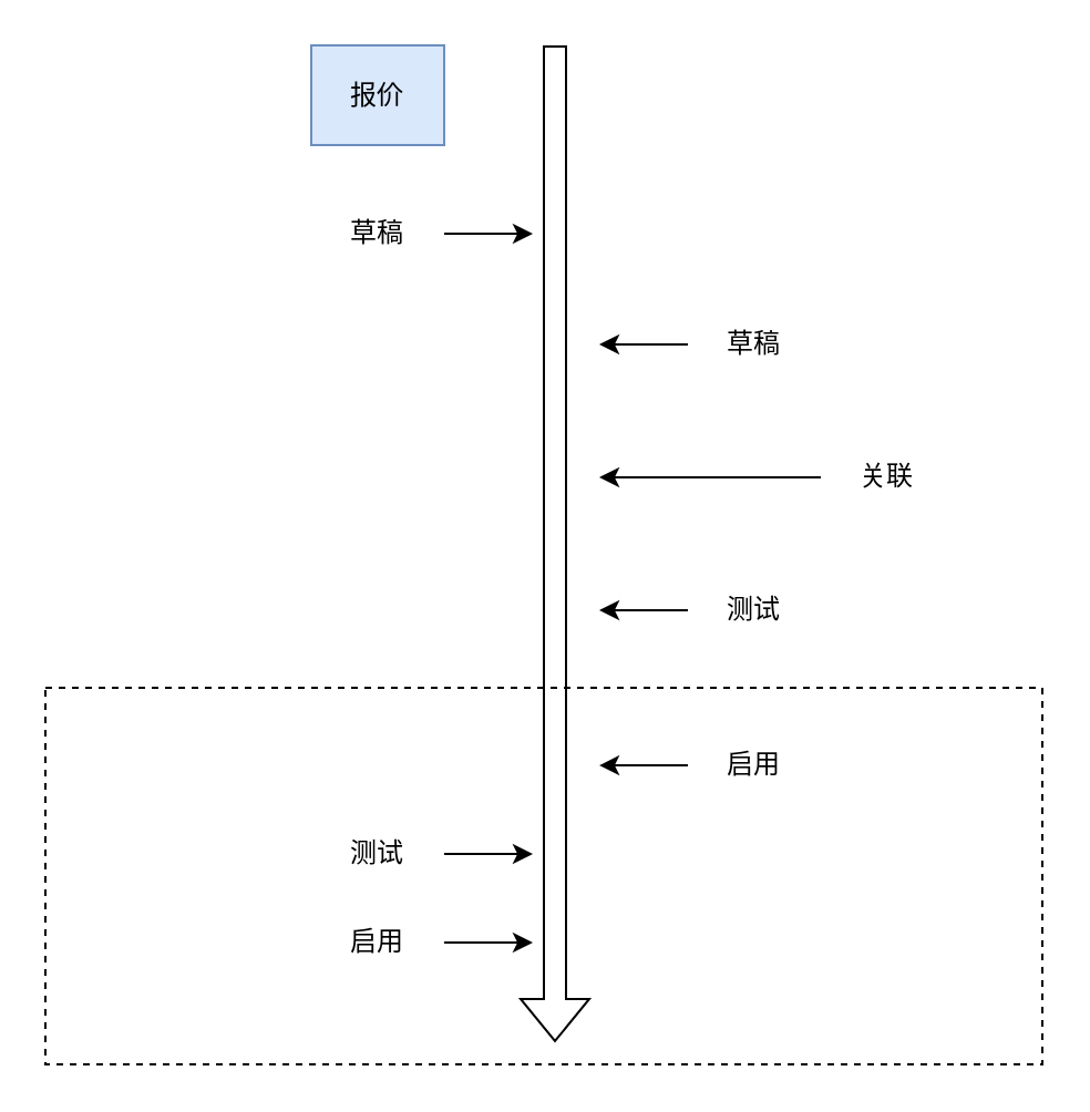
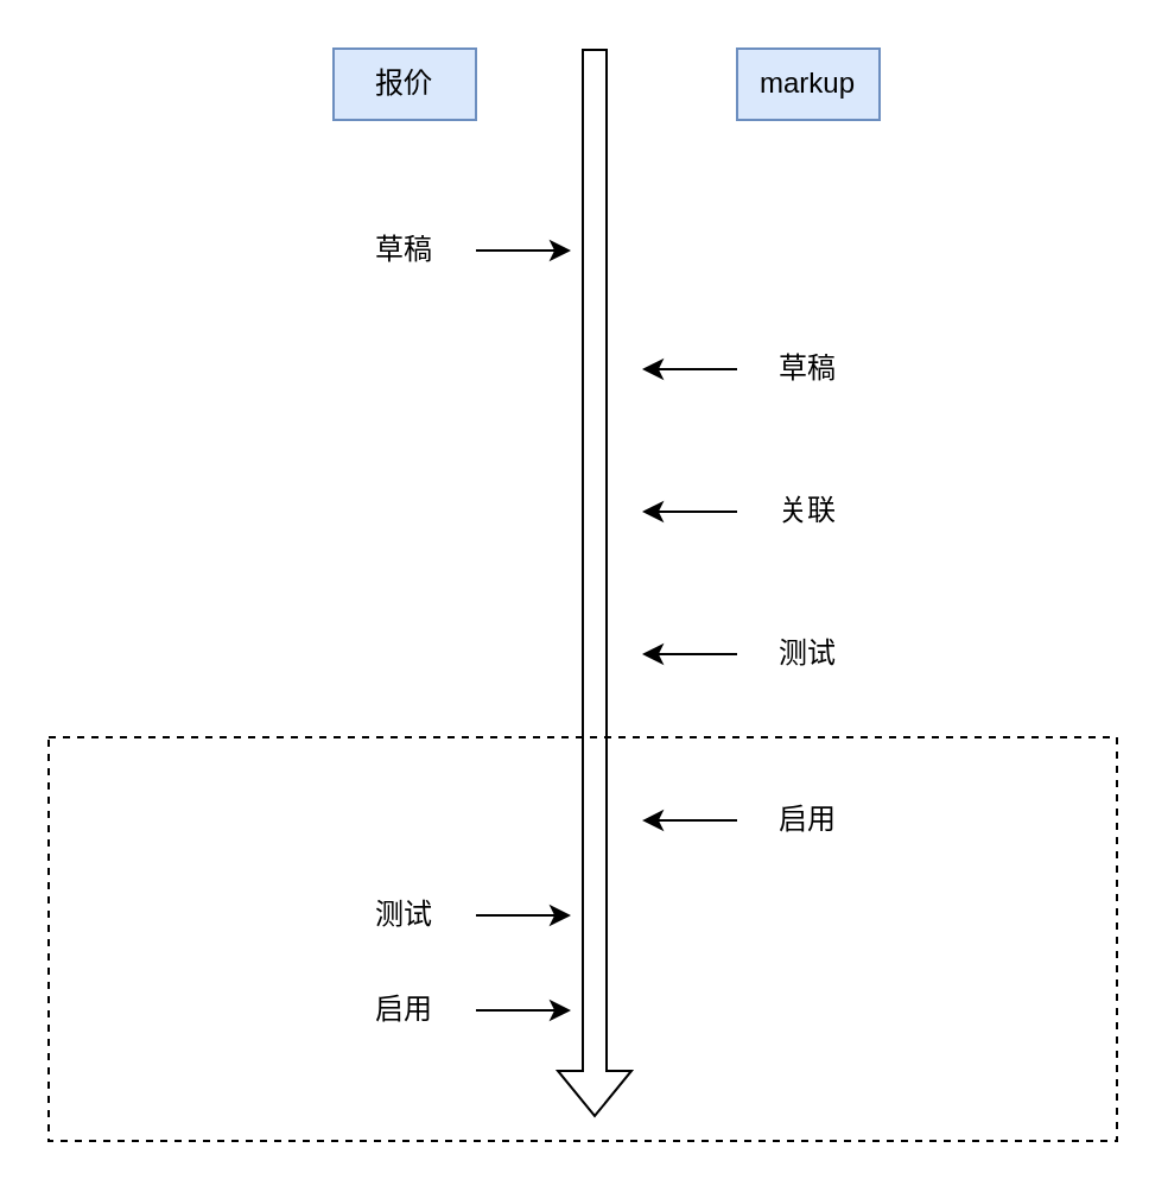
+ <mxCell id="4" value="markup" style="text;html=1;align=center;verticalAlign=middle;whiteSpace=wrap;rounded=0;fillColor=#dae8fc;strokeColor=#6c8ebf;" parent="1" vertex="1"><mxGeometry x="310" y="20" width="60" height="30" as="geometry" /></mxCell>
- <mxCell id="3" value="报价" style="text;html=1;align=center;verticalAlign=middle;whiteSpace=wrap;rounded=0;fillColor=#dae8fc;strokeColor=#6c8ebf;" parent="1" vertex="1"><mxGeometry x="140" y="20" width="60" height="45" as="geometry" /></mxCell>
+ <mxCell id="3" value="报价" style="text;html=1;align=center;verticalAlign=middle;whiteSpace=wrap;rounded=0;fillColor=#dae8fc;strokeColor=#6c8ebf;" parent="1" vertex="1"><mxGeometry x="140" y="20" width="60" height="30" as="geometry" /></mxCell>
- <mxCell id="11" value="关联" style="text;html=1;align=center;verticalAlign=middle;whiteSpace=wrap;rounded=0;" parent="1" vertex="1"><mxGeometry x="370" y="200" width="60" height="30" as="geometry" /></mxCell>
+ <mxCell id="11" value="关联" style="text;html=1;align=center;verticalAlign=middle;whiteSpace=wrap;rounded=0;" parent="1" vertex="1"><mxGeometry x="310" y="200" width="60" height="30" as="geometry" /></mxCell>
